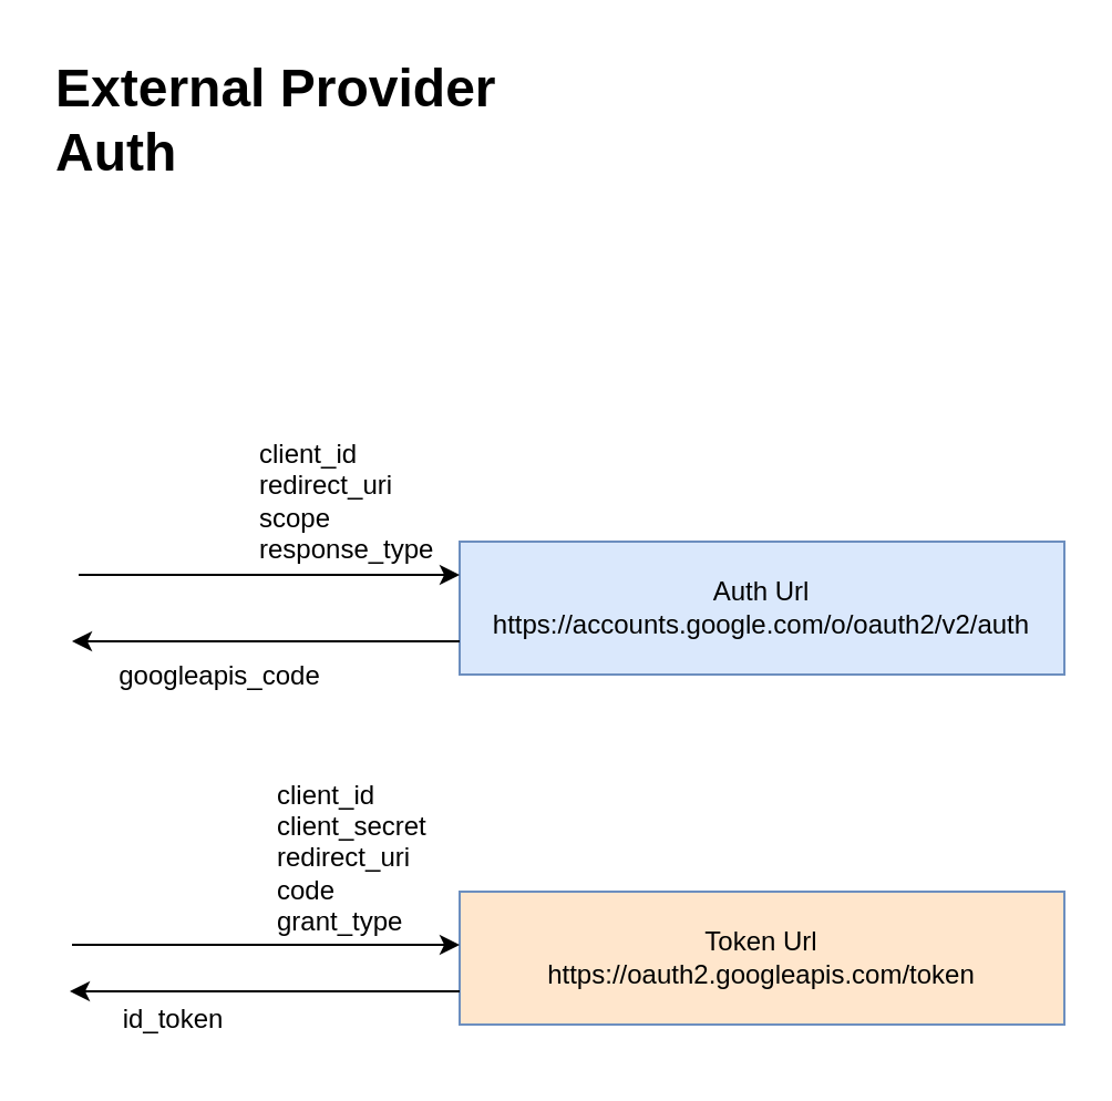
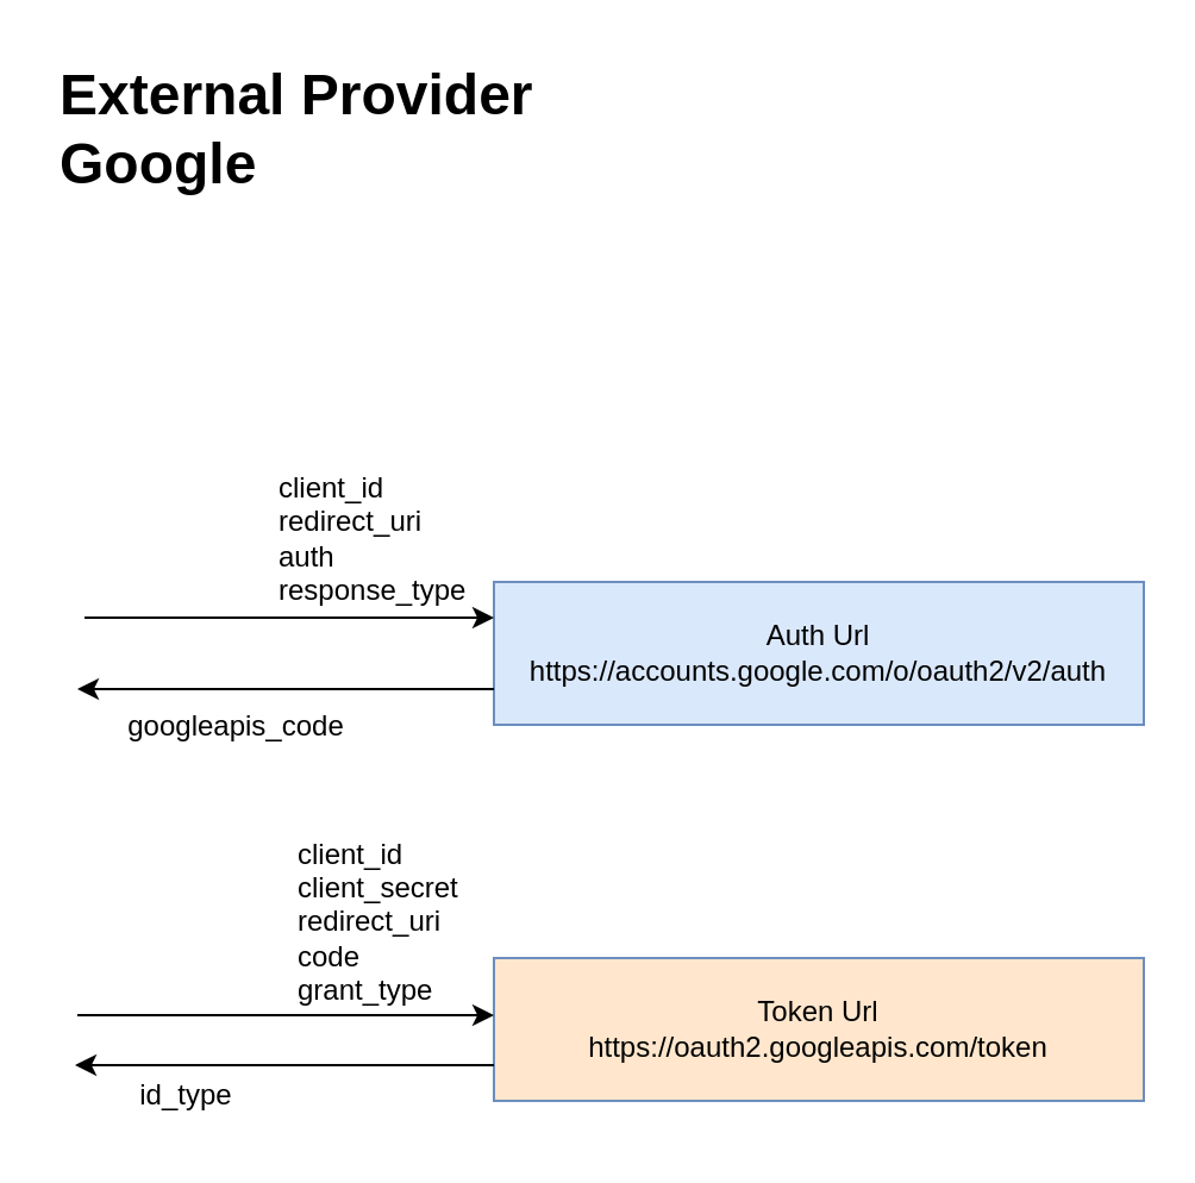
- <mxCell id="7" value="&lt;h1&gt;External Provider&lt;br&gt;Auth&lt;/h1&gt;" style="text;html=1;strokeColor=none;fillColor=none;spacing=5;spacingTop=-20;whiteSpace=wrap;overflow=hidden;rounded=0;" vertex="1" parent="1"><mxGeometry x="20" y="20" width="250" height="68" as="geometry" /></mxCell>
+ <mxCell id="7" value="&lt;h1&gt;External Provider&lt;br&gt;Google&lt;/h1&gt;" style="text;html=1;strokeColor=none;fillColor=none;spacing=5;spacingTop=-20;whiteSpace=wrap;overflow=hidden;rounded=0;" vertex="1" parent="1"><mxGeometry x="20" y="20" width="250" height="68" as="geometry" /></mxCell>
- <mxCell id="4" value="client_id&lt;br&gt;redirect_uri&lt;br&gt;scope&lt;br&gt;response_type" style="text;html=1;strokeColor=none;fillColor=none;align=left;verticalAlign=middle;whiteSpace=wrap;rounded=0;" vertex="1" parent="1"><mxGeometry x="115" y="211" width="60" height="30" as="geometry" /></mxCell>
+ <mxCell id="4" value="client_id&lt;br&gt;redirect_uri&lt;br&gt;auth&lt;br&gt;response_type" style="text;html=1;strokeColor=none;fillColor=none;align=left;verticalAlign=middle;whiteSpace=wrap;rounded=0;" vertex="1" parent="1"><mxGeometry x="115" y="211" width="60" height="30" as="geometry" /></mxCell>
- <mxCell id="12" value="id_token" style="text;html=1;strokeColor=none;fillColor=none;align=center;verticalAlign=middle;whiteSpace=wrap;rounded=0;" vertex="1" parent="1"><mxGeometry x="48" y="445" width="60" height="30" as="geometry" /></mxCell>
+ <mxCell id="12" value="id_type" style="text;html=1;strokeColor=none;fillColor=none;align=center;verticalAlign=middle;whiteSpace=wrap;rounded=0;" vertex="1" parent="1"><mxGeometry x="48" y="445" width="60" height="30" as="geometry" /></mxCell>
